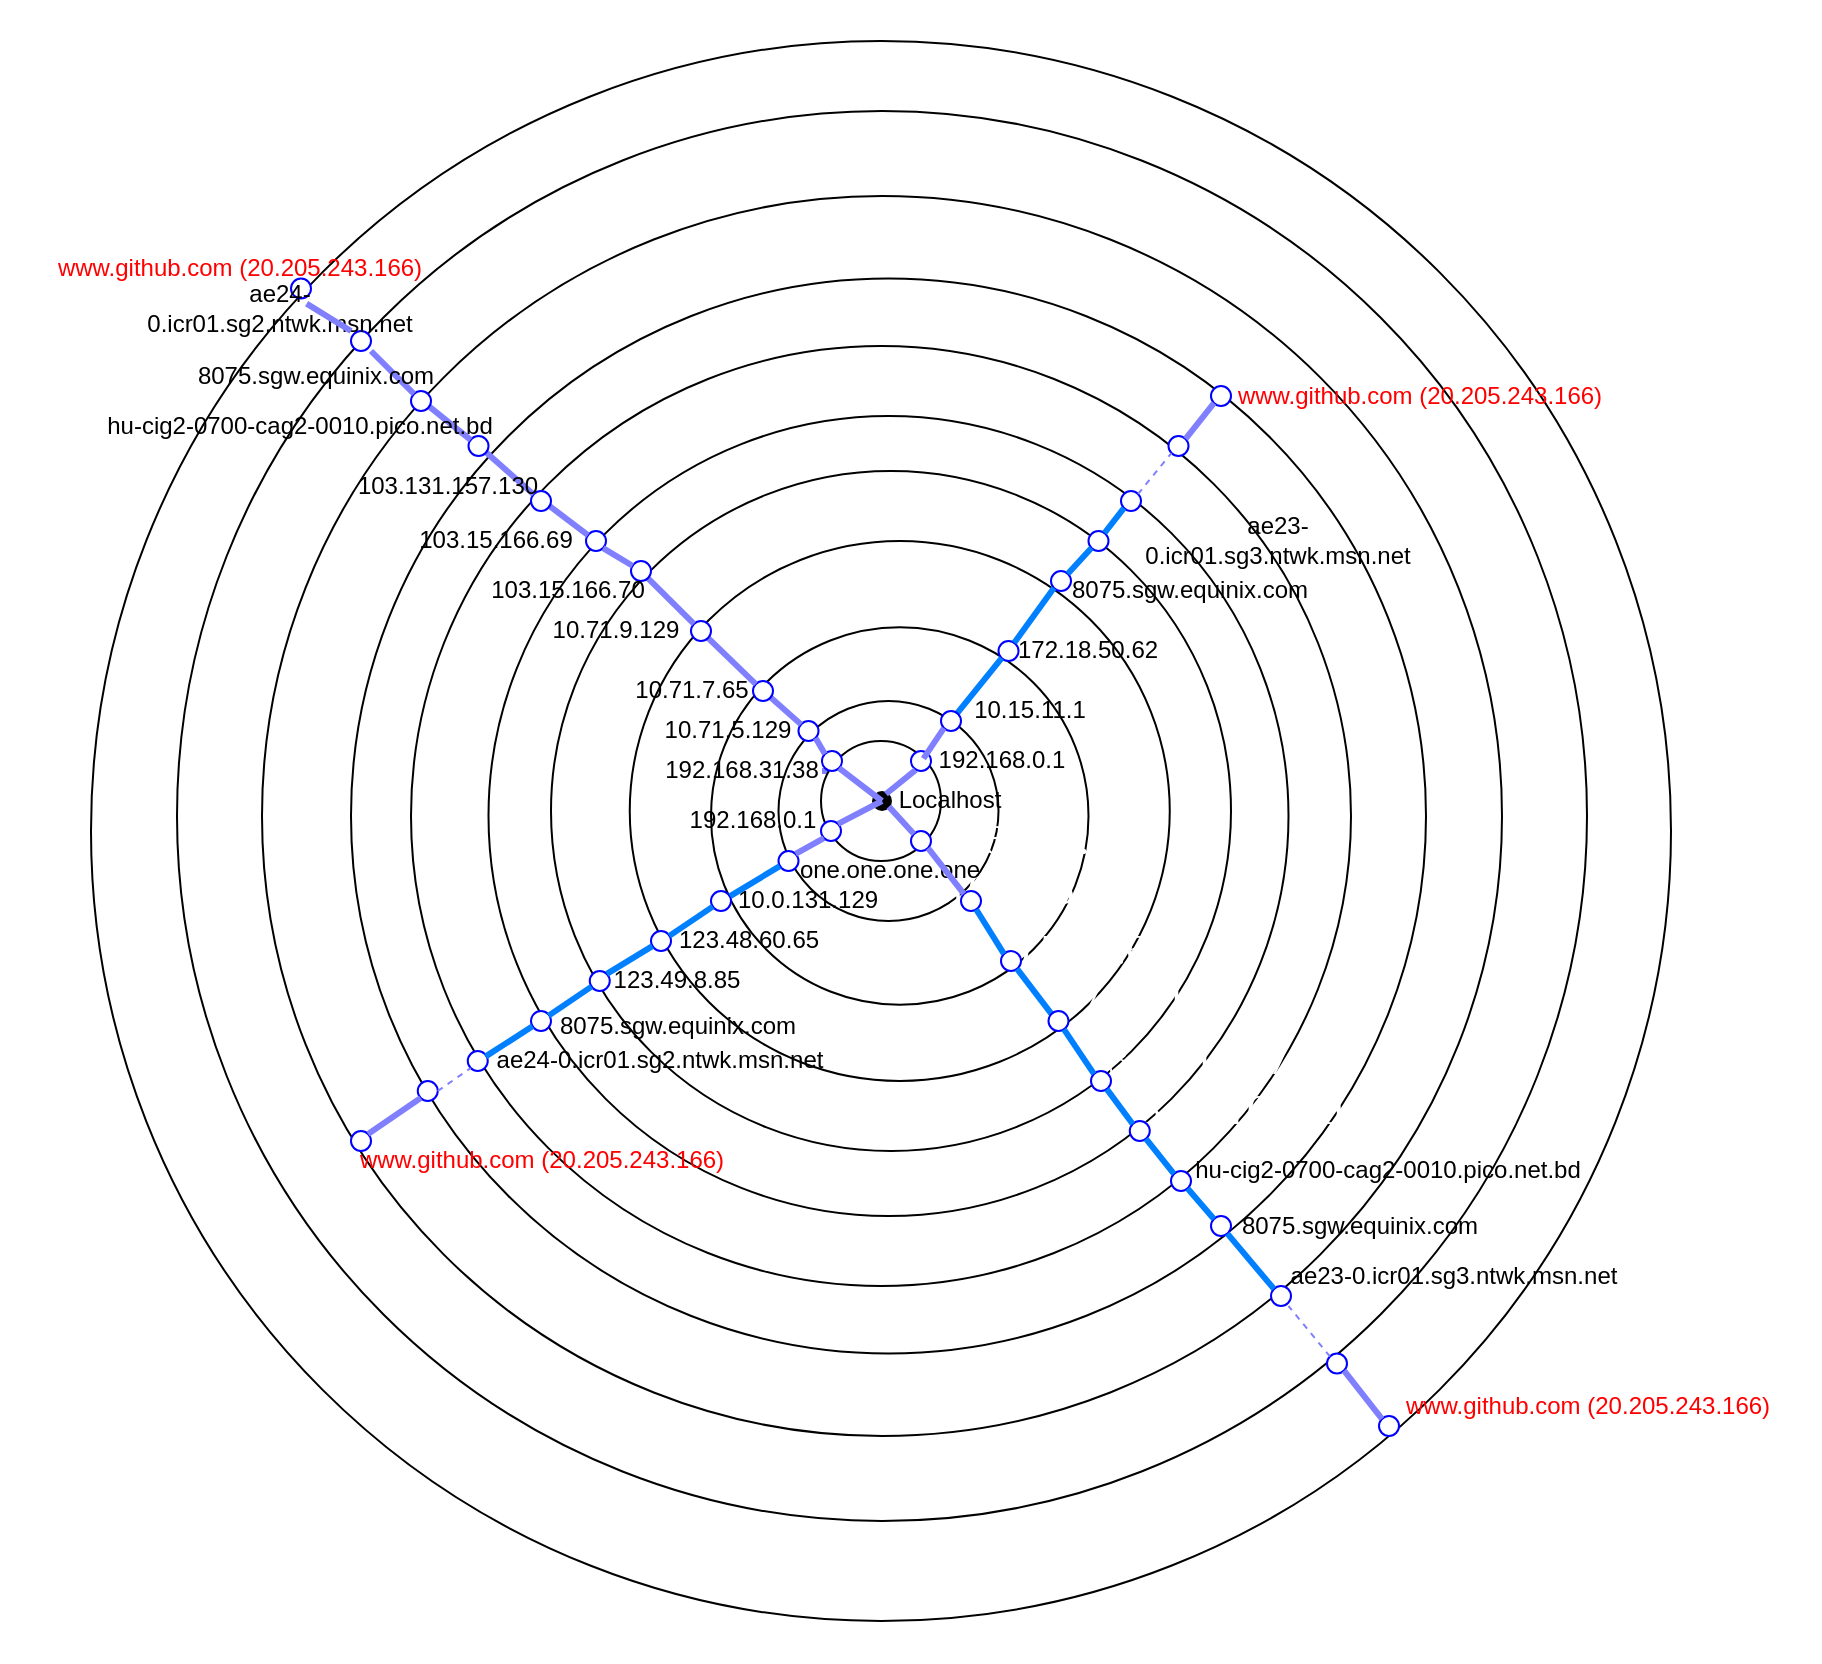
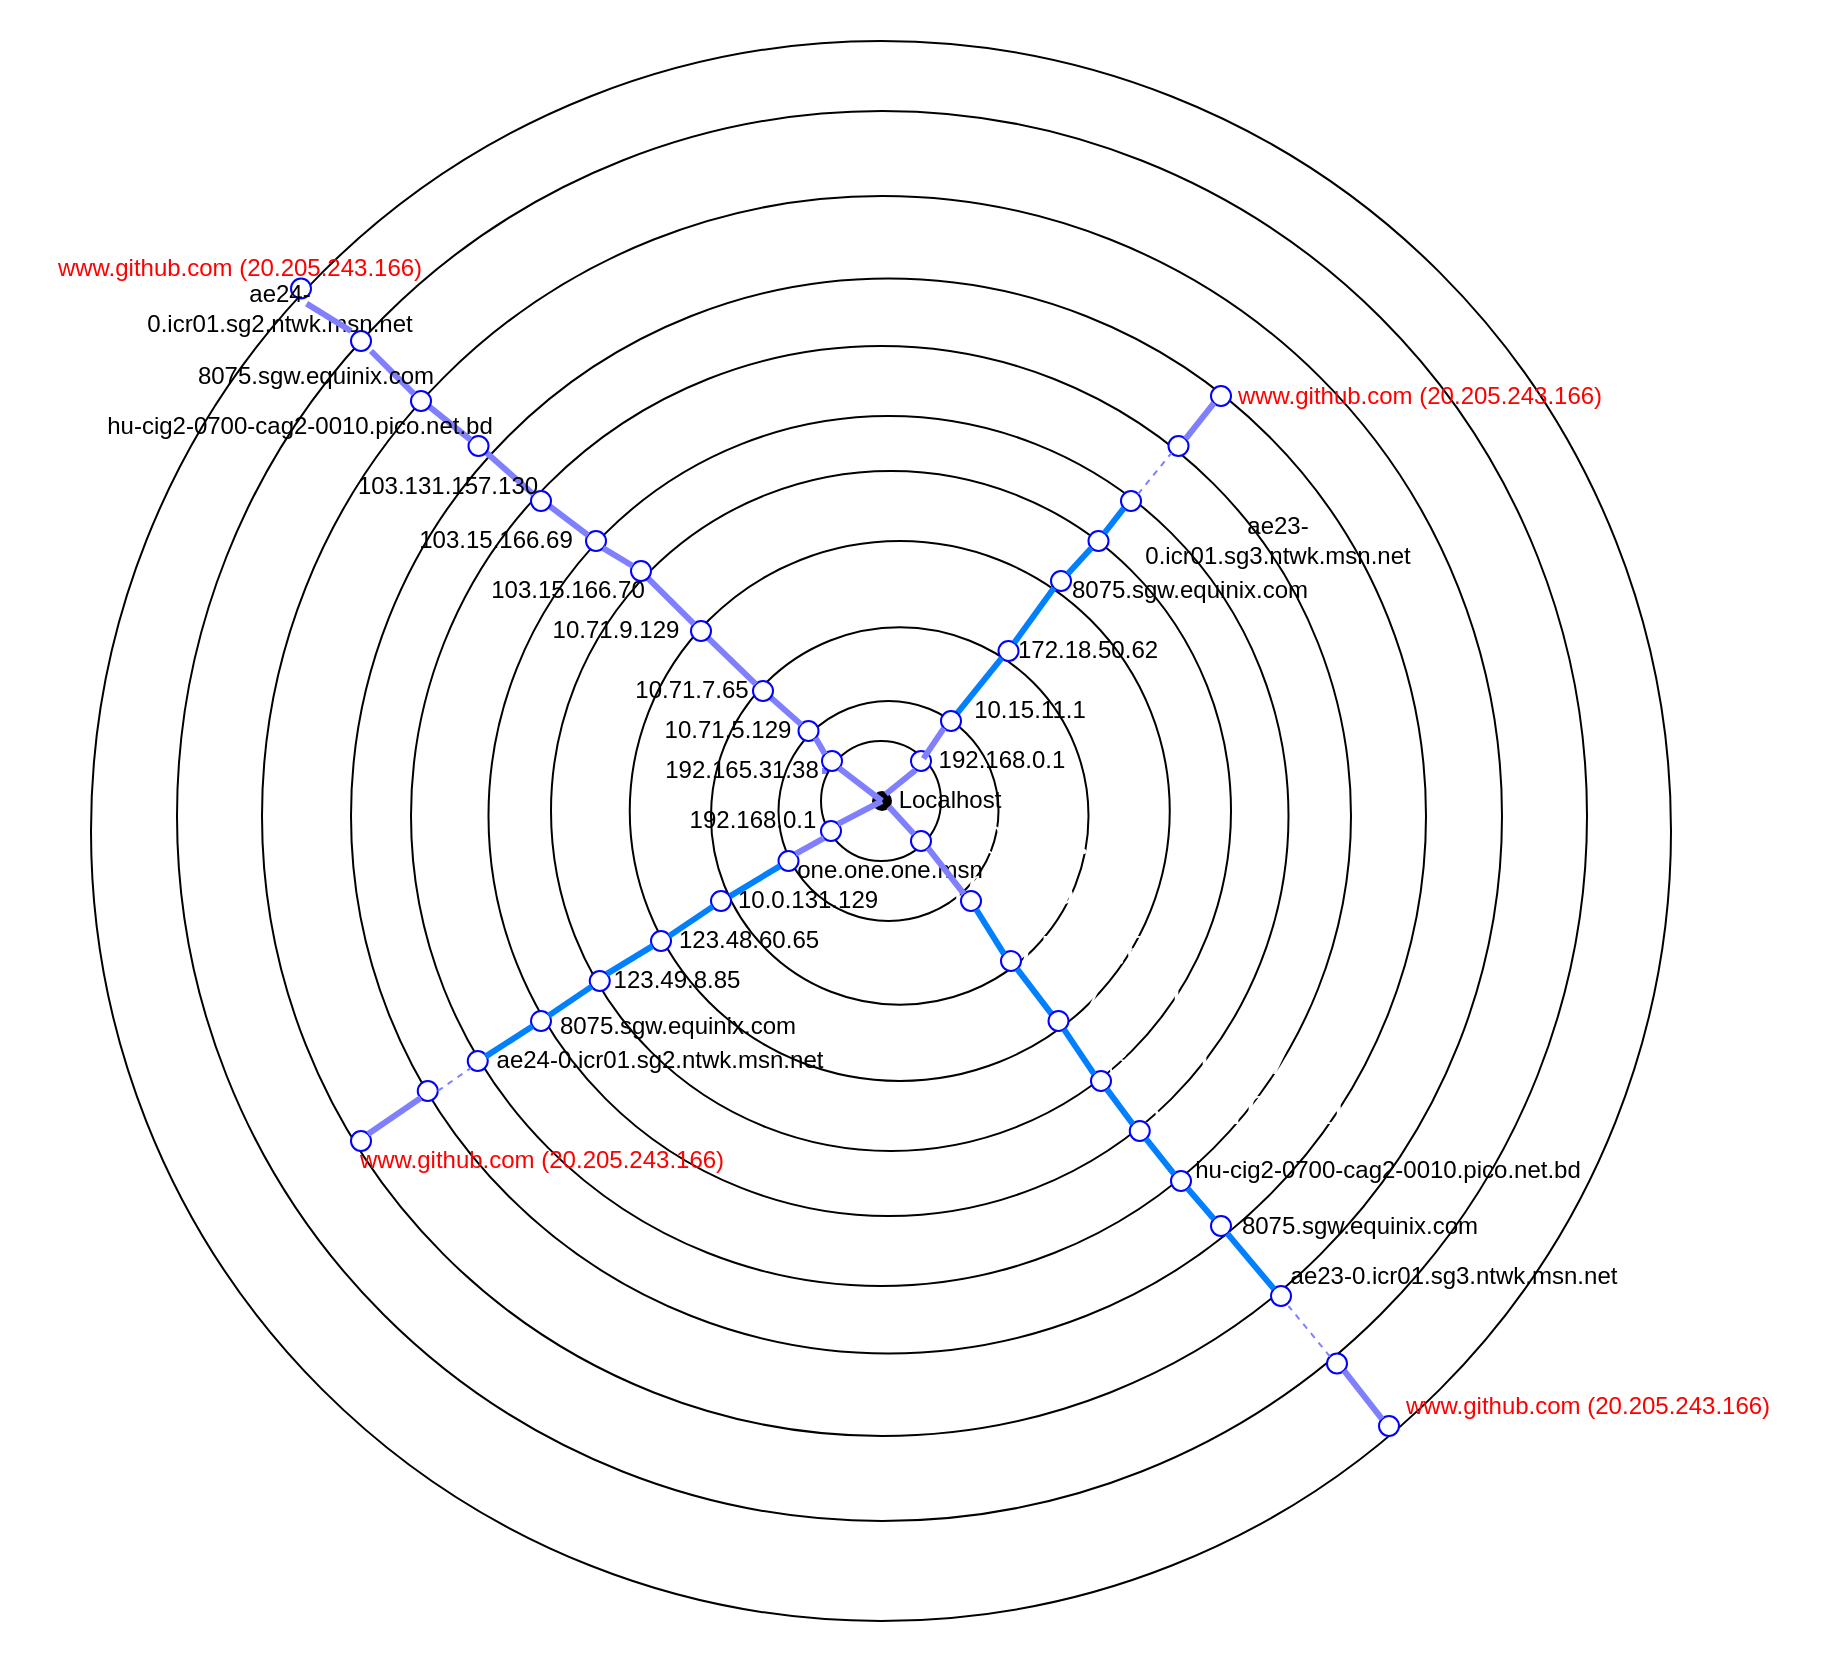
- <mxCell id="96" value="192.168.31.38" style="text;html=1;strokeColor=none;fillColor=none;align=center;verticalAlign=middle;whiteSpace=wrap;rounded=0;" parent="1" vertex="1"><mxGeometry x="330.5" y="370" width="80" height="30" as="geometry" /></mxCell>
+ <mxCell id="96" value="192.165.31.38" style="text;html=1;strokeColor=none;fillColor=none;align=center;verticalAlign=middle;whiteSpace=wrap;rounded=0;" parent="1" vertex="1"><mxGeometry x="330.5" y="370" width="80" height="30" as="geometry" /></mxCell>
- <mxCell id="16" value="&lt;span style=&quot;font-size:16.0pt;font-family:&amp;quot;Century Gothic&amp;quot;;&lt;br/&gt;mso-ascii-font-family:&amp;quot;Century Gothic&amp;quot;;mso-fareast-font-family:+mn-ea;&lt;br/&gt;mso-bidi-font-family:+mn-cs;mso-fareast-theme-font:minor-fareast;mso-bidi-theme-font:&lt;br/&gt;minor-bidi;color:white;mso-color-index:14;language:en-US;mso-style-textfill-type:&lt;br/&gt;solid;mso-style-textfill-fill-themecolor:light1;mso-style-textfill-fill-color:&lt;br/&gt;white;mso-style-textfill-fill-alpha:100.0%&quot;&gt;192.168.38.106&lt;/span&gt;" style="text;html=1;strokeColor=none;fillColor=none;align=center;verticalAlign=middle;whiteSpace=wrap;rounded=0;" parent="1" vertex="1"><mxGeometry x="480" y="405" width="60" height="30" as="geometry" /></mxCell>
+ <mxCell id="16" value="&lt;span style=&quot;font-size:16.0pt;font-family:&amp;quot;Century Gothic&amp;quot;;&lt;br/&gt;mso-ascii-font-family:&amp;quot;Century Gothic&amp;quot;;mso-fareast-font-family:+mn-ea;&lt;br/&gt;mso-bidi-font-family:+mn-cs;mso-fareast-theme-font:minor-fareast;mso-bidi-theme-font:&lt;br/&gt;minor-bidi;color:white;mso-color-index:14;language:en-US;mso-style-textfill-type:&lt;br/&gt;solid;mso-style-textfill-fill-themecolor:light1;mso-style-textfill-fill-color:&lt;br/&gt;white;mso-style-textfill-fill-alpha:100.0%&quot;&gt;192.108.38.106&lt;/span&gt;" style="text;html=1;strokeColor=none;fillColor=none;align=center;verticalAlign=middle;whiteSpace=wrap;rounded=0;" parent="1" vertex="1"><mxGeometry x="480" y="405" width="60" height="30" as="geometry" /></mxCell>
- <mxCell id="27" value="one.one.one.one" style="text;html=1;strokeColor=none;fillColor=none;align=center;verticalAlign=middle;whiteSpace=wrap;rounded=0;strokeWidth=5;" parent="1" vertex="1"><mxGeometry x="400" y="420" width="90" height="30" as="geometry" /></mxCell>
+ <mxCell id="27" value="one.one.one.msn" style="text;html=1;strokeColor=none;fillColor=none;align=center;verticalAlign=middle;whiteSpace=wrap;rounded=0;strokeWidth=5;" parent="1" vertex="1"><mxGeometry x="400" y="420" width="90" height="30" as="geometry" /></mxCell>
